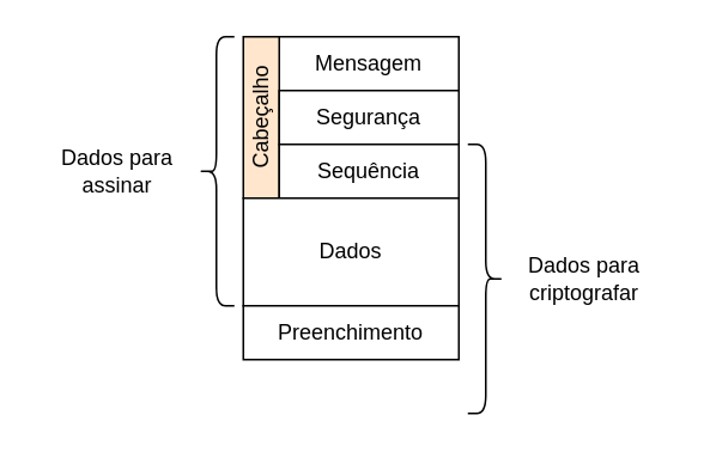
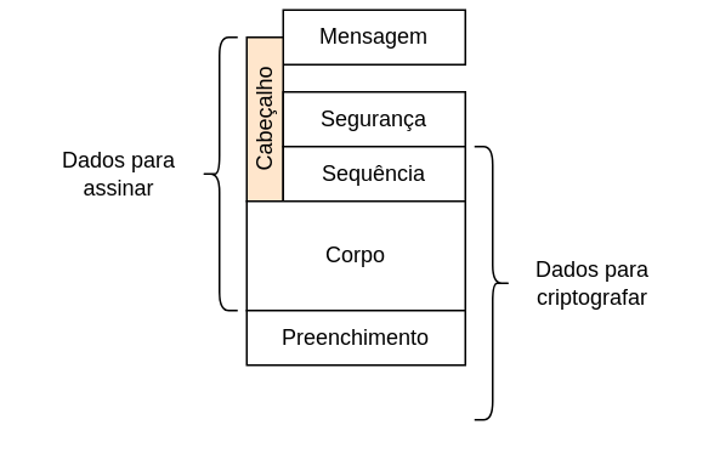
- <mxCell id="2" value="Mensagem" style="rounded=0;whiteSpace=wrap;html=1;" vertex="1" parent="1"><mxGeometry x="155" y="20" width="100" height="30" as="geometry" /></mxCell>
+ <mxCell id="2" value="Mensagem" style="rounded=0;whiteSpace=wrap;html=1;" vertex="1" parent="1"><mxGeometry x="155" y="5" width="100" height="30" as="geometry" /></mxCell>
- <mxCell id="6" value="Dados" style="rounded=0;whiteSpace=wrap;html=1;" vertex="1" parent="1"><mxGeometry x="135" y="110" width="120" height="60" as="geometry" /></mxCell>
+ <mxCell id="6" value="Corpo" style="rounded=0;whiteSpace=wrap;html=1;" vertex="1" parent="1"><mxGeometry x="135" y="110" width="120" height="60" as="geometry" /></mxCell>
